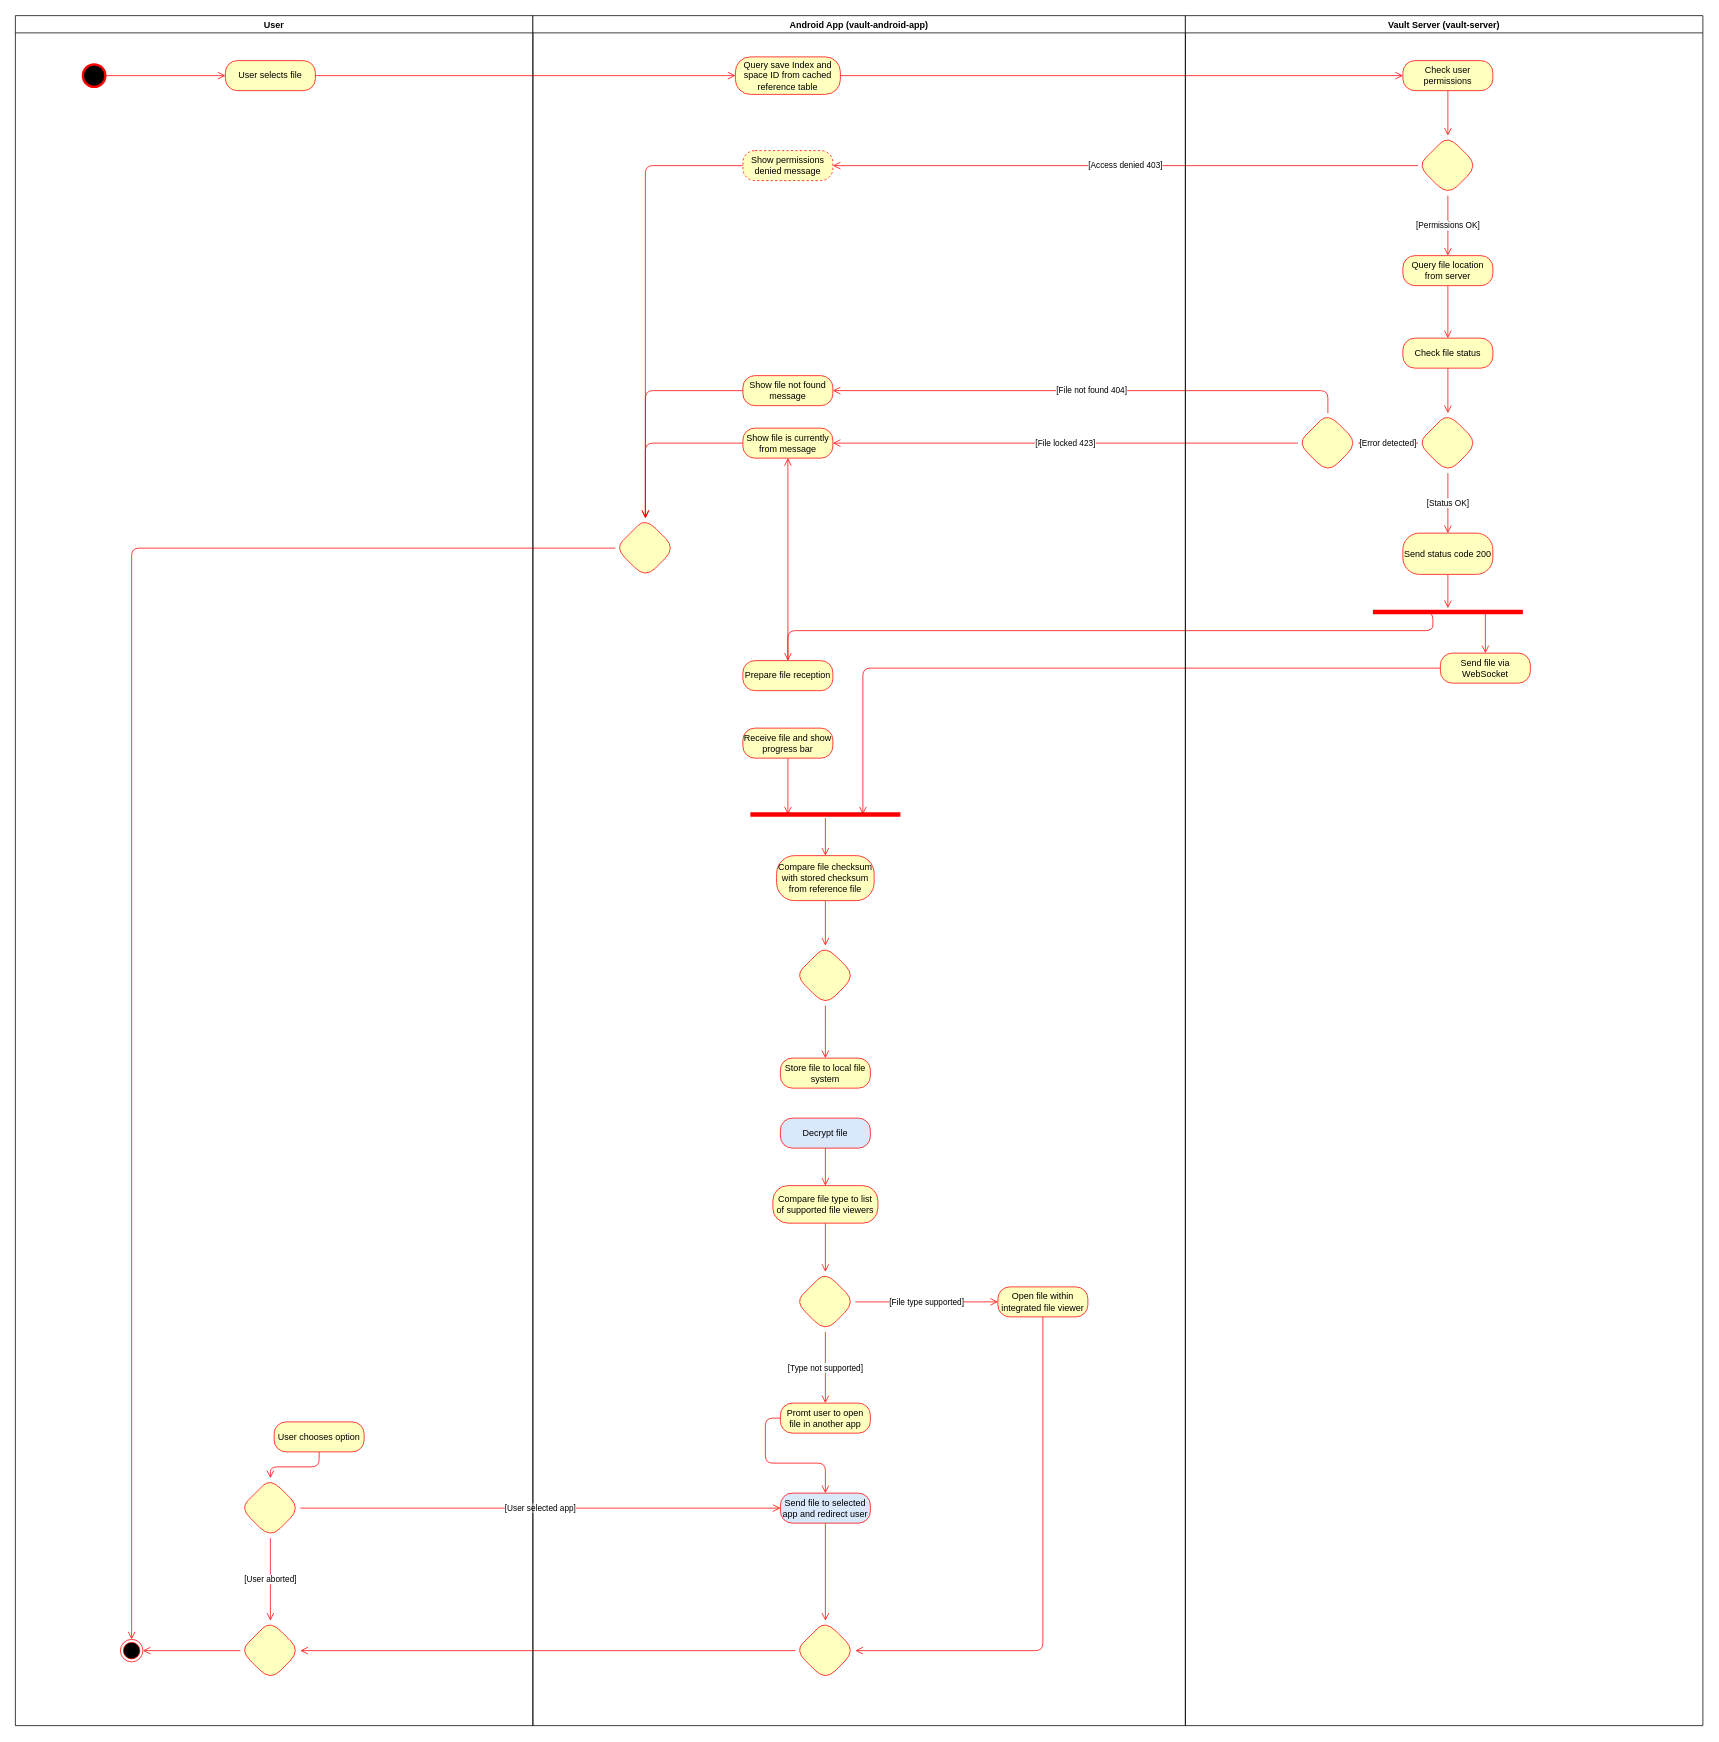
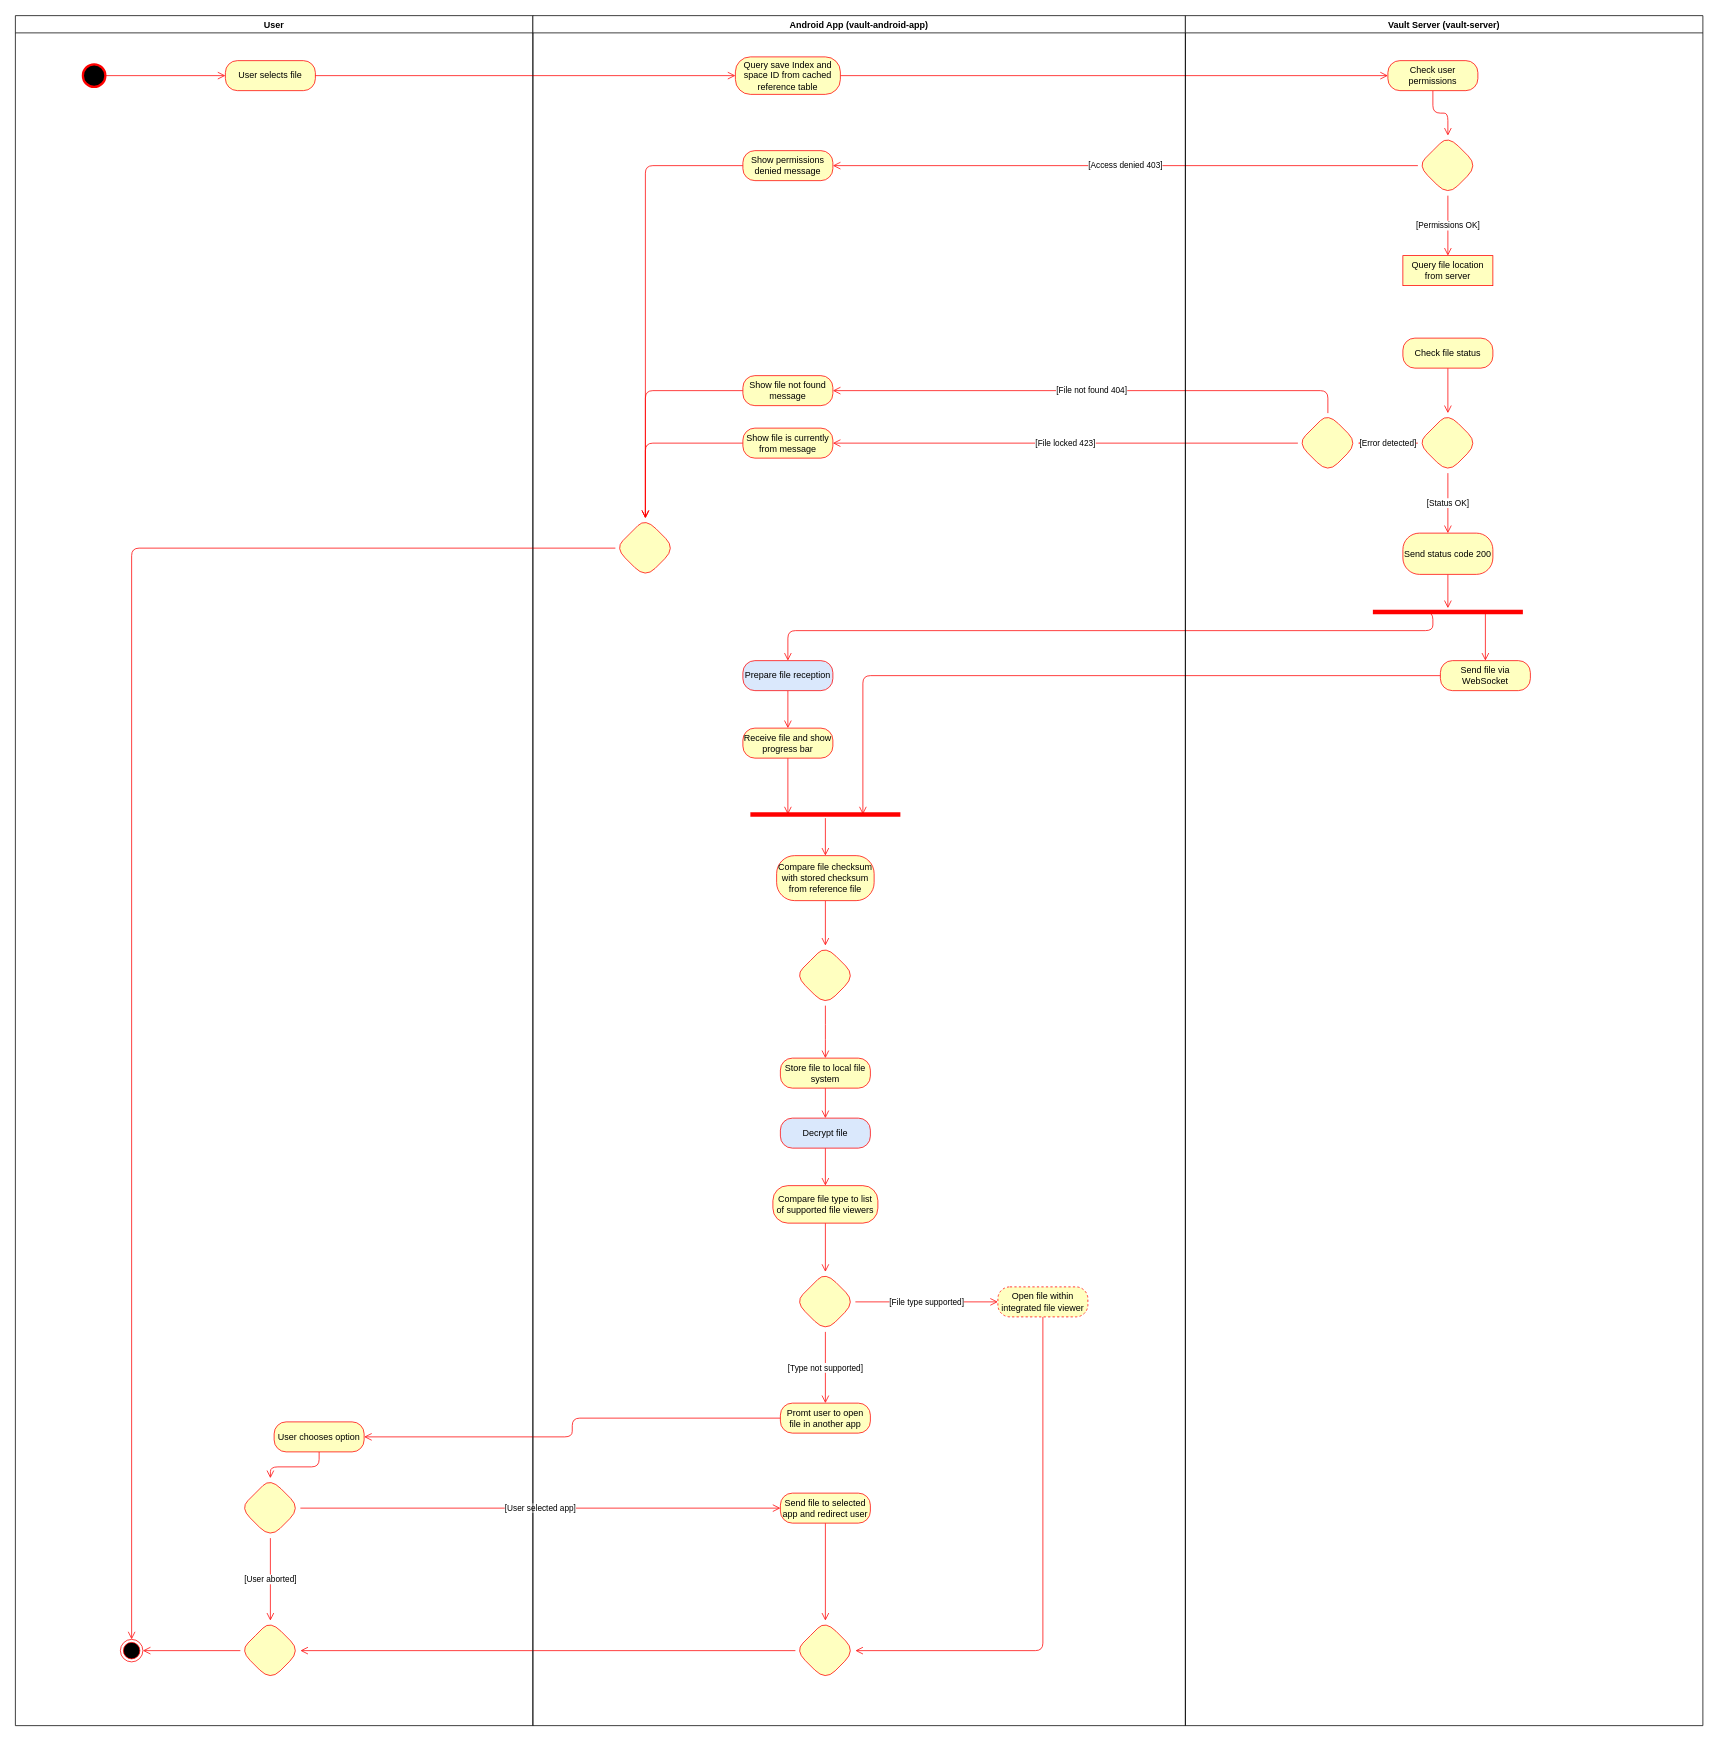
- <mxCell id="19" value="Check user permissions" style="rounded=1;whiteSpace=wrap;html=1;arcSize=40;fontColor=#000000;fillColor=#ffffc0;strokeColor=#ff0000;" vertex="1" parent="1"><mxGeometry x="1870" y="80" width="120" height="40" as="geometry" /></mxCell>
+ <mxCell id="19" value="Check user permissions" style="rounded=1;whiteSpace=wrap;html=1;arcSize=40;fontColor=#000000;fillColor=#ffffc0;strokeColor=#ff0000;" vertex="1" parent="1"><mxGeometry x="1850" y="80" width="120" height="40" as="geometry" /></mxCell>
- <mxCell id="24" value="Show permissions denied message" style="rounded=1;whiteSpace=wrap;html=1;arcSize=40;fontColor=#000000;fillColor=#ffffc0;strokeColor=#ff0000;dashed=1;" vertex="1" parent="1"><mxGeometry x="990" y="200" width="120" height="40" as="geometry" /></mxCell>
+ <mxCell id="24" value="Show permissions denied message" style="rounded=1;whiteSpace=wrap;html=1;arcSize=40;fontColor=#000000;fillColor=#ffffc0;strokeColor=#ff0000;" vertex="1" parent="1"><mxGeometry x="990" y="200" width="120" height="40" as="geometry" /></mxCell>
- <mxCell id="10" value="Query file location from server" style="rounded=1;whiteSpace=wrap;html=1;arcSize=40;fontColor=#000000;fillColor=#ffffc0;strokeColor=#ff0000;" vertex="1" parent="1"><mxGeometry x="1870" y="340" width="120" height="40" as="geometry" /></mxCell>
+ <mxCell id="10" value="Query file location from server" style="whiteSpace=wrap;html=1;arcSize=40;fontColor=#000000;fillColor=#ffffc0;strokeColor=#ff0000;rounded=0;" vertex="1" parent="1"><mxGeometry x="1870" y="340" width="120" height="40" as="geometry" /></mxCell>
- <mxCell id="9" value="" style="edgeStyle=orthogonalEdgeStyle;orthogonalLoop=1;jettySize=auto;html=1;endArrow=open;endSize=8;strokeColor=#ff0000;" edge="1" parent="1" source="10" target="12"><mxGeometry relative="1" as="geometry" /></mxCell>
- <mxCell id="35" value="" style="edgeStyle=orthogonalEdgeStyle;orthogonalLoop=1;jettySize=auto;html=1;endArrow=open;endSize=8;strokeColor=#ff0000;" edge="1" parent="1" source="36" target="28"><mxGeometry relative="1" as="geometry" /></mxCell>
+ <mxCell id="35" value="" style="edgeStyle=orthogonalEdgeStyle;orthogonalLoop=1;jettySize=auto;html=1;endArrow=open;endSize=8;strokeColor=#ff0000;" edge="1" parent="1" source="36" target="38"><mxGeometry relative="1" as="geometry" /></mxCell>
- <mxCell id="40" value="Send file via WebSocket" style="rounded=1;whiteSpace=wrap;html=1;arcSize=40;fontColor=#000000;fillColor=#ffffc0;strokeColor=#ff0000;" vertex="1" parent="1"><mxGeometry x="1920" y="870" width="120" height="40" as="geometry" /></mxCell>
+ <mxCell id="40" value="Send file via WebSocket" style="rounded=1;whiteSpace=wrap;html=1;arcSize=40;fontColor=#000000;fillColor=#ffffc0;strokeColor=#ff0000;" vertex="1" parent="1"><mxGeometry x="1920" y="880" width="120" height="40" as="geometry" /></mxCell>
- <mxCell id="36" value="Prepare file reception" style="rounded=1;whiteSpace=wrap;html=1;arcSize=40;fontColor=#000000;fillColor=#ffffc0;strokeColor=#ff0000;" vertex="1" parent="1"><mxGeometry x="990" y="880" width="120" height="40" as="geometry" /></mxCell>
+ <mxCell id="36" value="Prepare file reception" style="rounded=1;whiteSpace=wrap;html=1;arcSize=40;fontColor=#000000;fillColor=#dae8fc;strokeColor=#ff0000;" vertex="1" parent="1"><mxGeometry x="990" y="880" width="120" height="40" as="geometry" /></mxCell>
+ <mxCell id="47" value="" style="edgeStyle=orthogonalEdgeStyle;orthogonalLoop=1;jettySize=auto;html=1;endArrow=open;endSize=8;strokeColor=#ff0000;" edge="1" parent="1" source="48" target="50"><mxGeometry relative="1" as="geometry" /></mxCell>
- <mxCell id="57" value="Open file within integrated file viewer" style="rounded=1;whiteSpace=wrap;html=1;arcSize=40;fontColor=#000000;fillColor=#ffffc0;strokeColor=#ff0000;" vertex="1" parent="1"><mxGeometry x="1330" y="1715" width="120" height="40" as="geometry" /></mxCell>
+ <mxCell id="57" value="Open file within integrated file viewer" style="rounded=1;whiteSpace=wrap;html=1;arcSize=40;fontColor=#000000;fillColor=#ffffc0;strokeColor=#ff0000;dashed=1;" vertex="1" parent="1"><mxGeometry x="1330" y="1715" width="120" height="40" as="geometry" /></mxCell>
- <mxCell id="58" style="edgeStyle=orthogonalEdgeStyle;orthogonalLoop=1;jettySize=auto;html=1;exitX=0;exitY=0.5;exitDx=0;exitDy=0;endArrow=open;endSize=8;strokeColor=#ff0000;" edge="1" parent="1" source="59" target="66"><mxGeometry relative="1" as="geometry" /></mxCell>
+ <mxCell id="58" style="edgeStyle=orthogonalEdgeStyle;orthogonalLoop=1;jettySize=auto;html=1;exitX=0;exitY=0.5;exitDx=0;exitDy=0;entryX=1;entryY=0.5;entryDx=0;entryDy=0;endArrow=open;endSize=8;strokeColor=#ff0000;" edge="1" parent="1" source="59" target="61"><mxGeometry relative="1" as="geometry" /></mxCell>
- <mxCell id="66" value="Send file to selected app and redirect user" style="rounded=1;whiteSpace=wrap;html=1;arcSize=40;fontColor=#000000;fillColor=#dae8fc;strokeColor=#ff0000;" vertex="1" parent="1"><mxGeometry x="1040" y="1990" width="120" height="40" as="geometry" /></mxCell>
+ <mxCell id="66" value="Send file to selected app and redirect user" style="rounded=1;whiteSpace=wrap;html=1;arcSize=40;fontColor=#000000;fillColor=#ffffc0;strokeColor=#ff0000;" vertex="1" parent="1"><mxGeometry x="1040" y="1990" width="120" height="40" as="geometry" /></mxCell>
